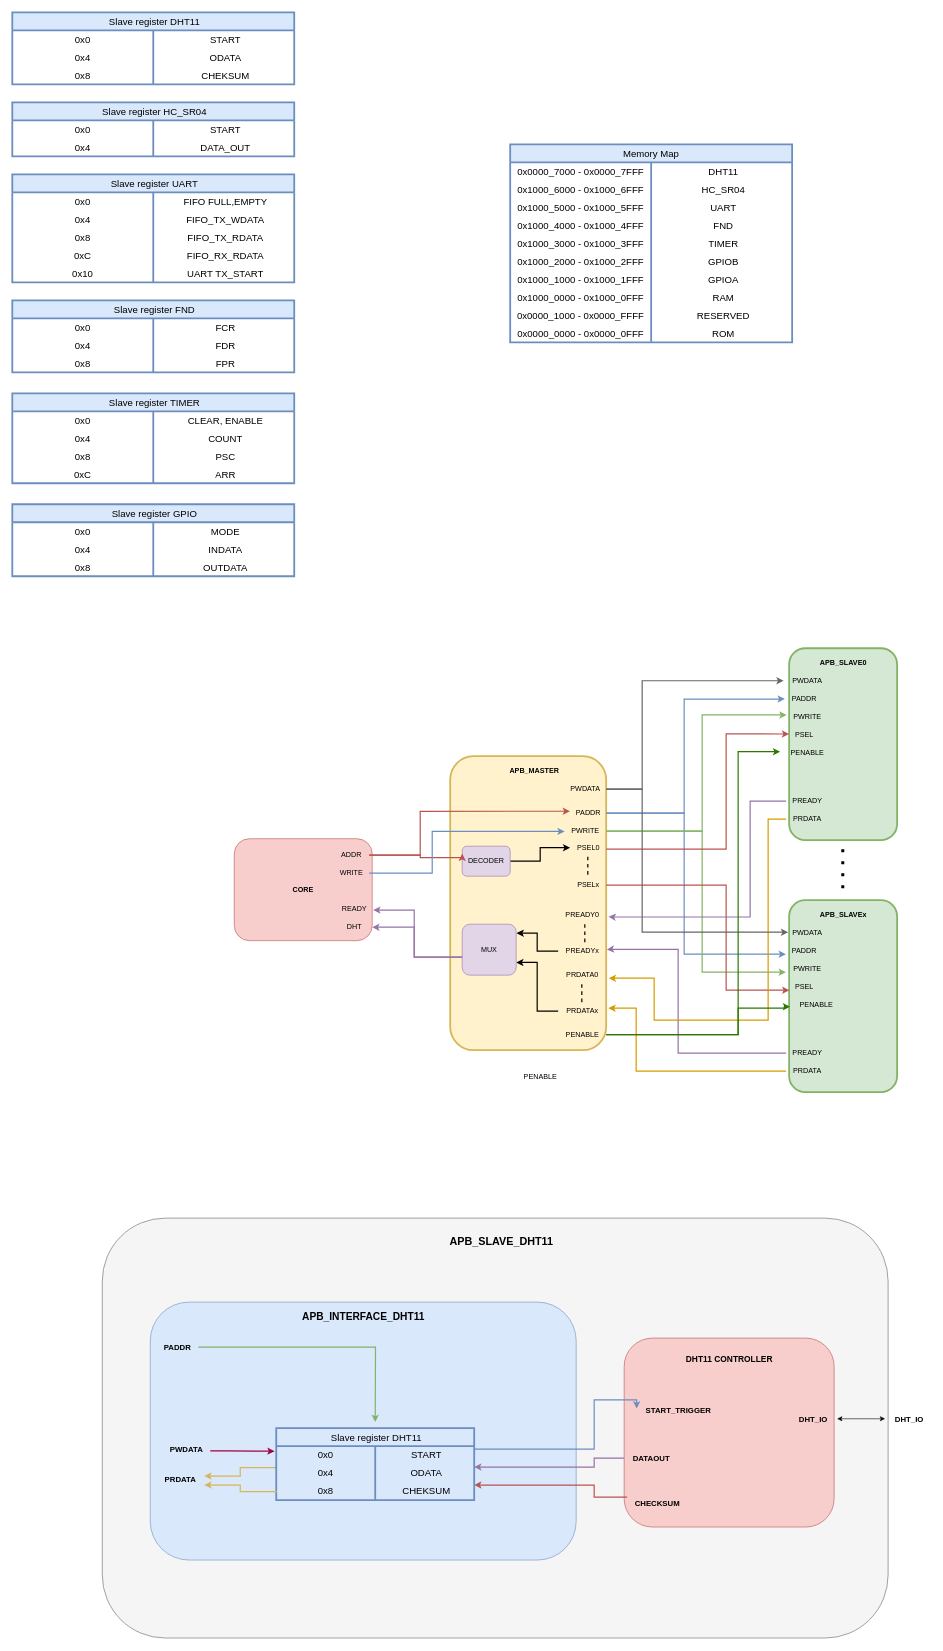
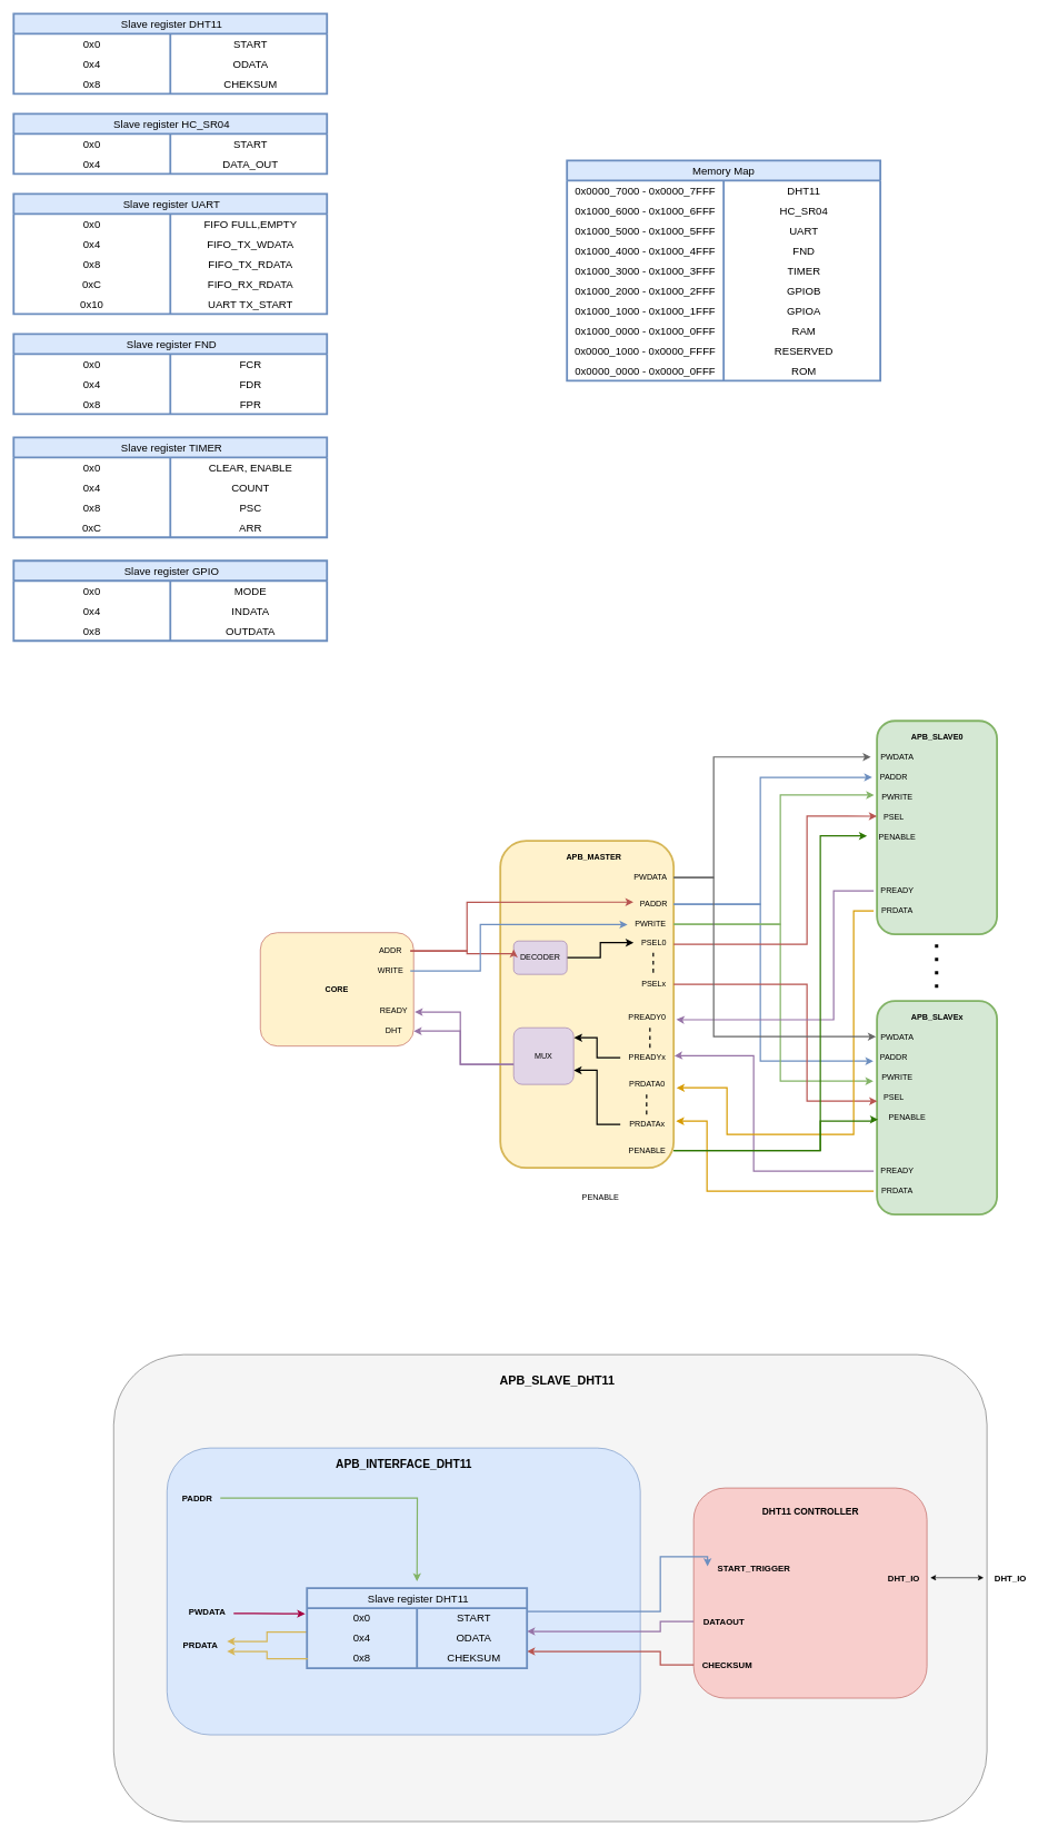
- <mxCell id="81" value="&lt;b&gt;CORE&lt;/b&gt;" style="rounded=1;whiteSpace=wrap;html=1;fillColor=#f8cecc;strokeColor=#b85450;" parent="1" vertex="1"><mxGeometry x="390" y="1397.5" width="230" height="170" as="geometry" /></mxCell>
+ <mxCell id="81" value="&lt;b&gt;CORE&lt;/b&gt;" style="rounded=1;whiteSpace=wrap;html=1;fillColor=#fff2cc;strokeColor=#b85450;" parent="1" vertex="1"><mxGeometry x="390" y="1397.5" width="230" height="170" as="geometry" /></mxCell>
- <mxCell id="123" value="&lt;b&gt;&lt;font style=&quot;font-size: 13px;&quot;&gt;CHECKSUM&lt;/font&gt;&lt;/b&gt;" style="text;html=1;align=center;verticalAlign=middle;resizable=0;points=[];autosize=1;strokeColor=none;fillColor=none;" parent="1" vertex="1"><mxGeometry x="1045" y="2490" width="100" height="30" as="geometry" /></mxCell>
+ <mxCell id="123" value="&lt;b&gt;&lt;font style=&quot;font-size: 13px;&quot;&gt;CHECKSUM&lt;/font&gt;&lt;/b&gt;" style="text;html=1;align=center;verticalAlign=middle;resizable=0;points=[];autosize=1;strokeColor=none;fillColor=none;" parent="1" vertex="1"><mxGeometry x="1040" y="2480" width="100" height="30" as="geometry" /></mxCell>
